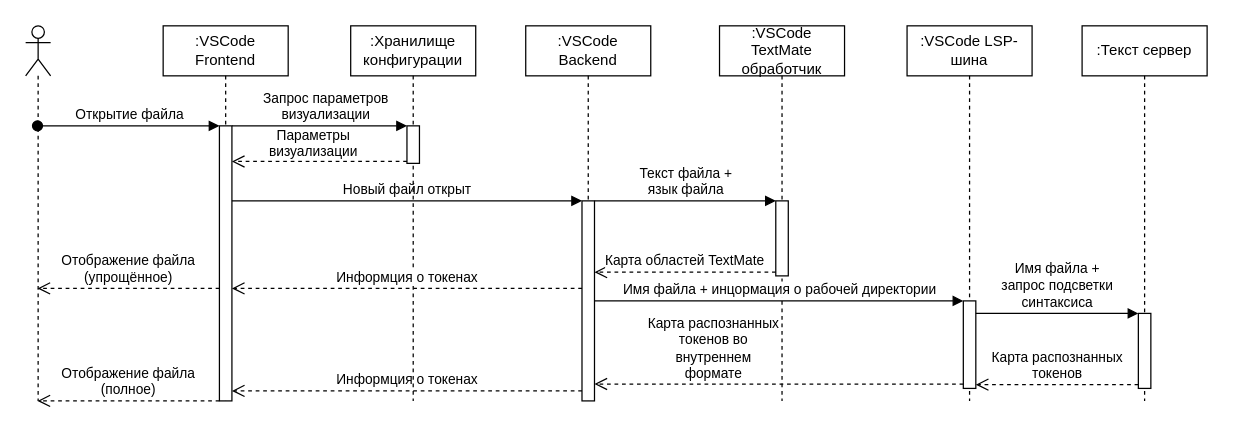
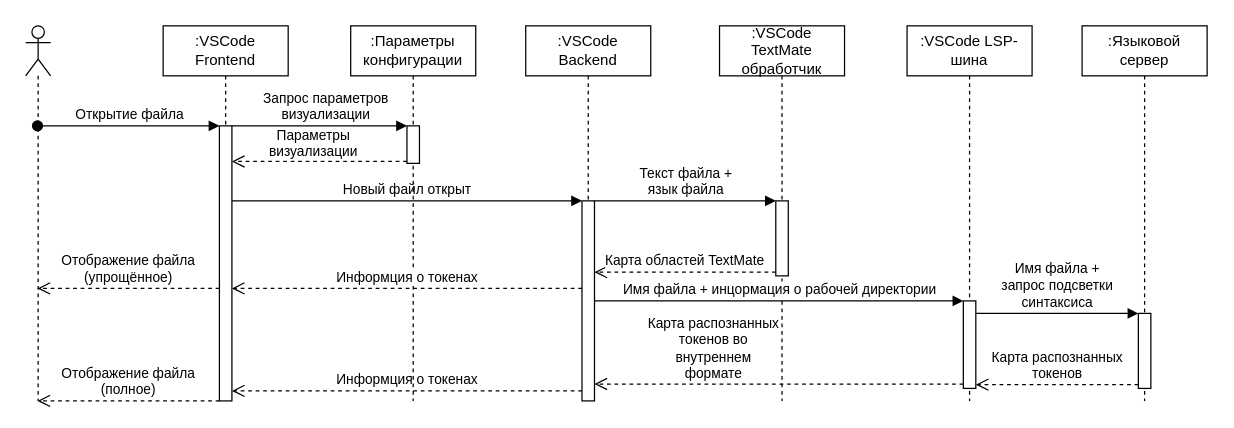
- <mxCell id="17" value=":Хранилище конфигурации" style="shape=umlLifeline;perimeter=lifelinePerimeter;whiteSpace=wrap;html=1;container=1;collapsible=0;recursiveResize=0;outlineConnect=0;" parent="1" vertex="1"><mxGeometry x="280" y="20" width="100" height="300" as="geometry" /></mxCell>
+ <mxCell id="17" value=":Параметры конфигурации" style="shape=umlLifeline;perimeter=lifelinePerimeter;whiteSpace=wrap;html=1;container=1;collapsible=0;recursiveResize=0;outlineConnect=0;" parent="1" vertex="1"><mxGeometry x="280" y="20" width="100" height="300" as="geometry" /></mxCell>
- <mxCell id="13" value=":Текст сервер" style="shape=umlLifeline;perimeter=lifelinePerimeter;whiteSpace=wrap;html=1;container=1;collapsible=0;recursiveResize=0;outlineConnect=0;" parent="1" vertex="1"><mxGeometry x="865" y="20" width="100" height="300" as="geometry" /></mxCell>
+ <mxCell id="13" value=":Языковой сервер" style="shape=umlLifeline;perimeter=lifelinePerimeter;whiteSpace=wrap;html=1;container=1;collapsible=0;recursiveResize=0;outlineConnect=0;" parent="1" vertex="1"><mxGeometry x="865" y="20" width="100" height="300" as="geometry" /></mxCell>
